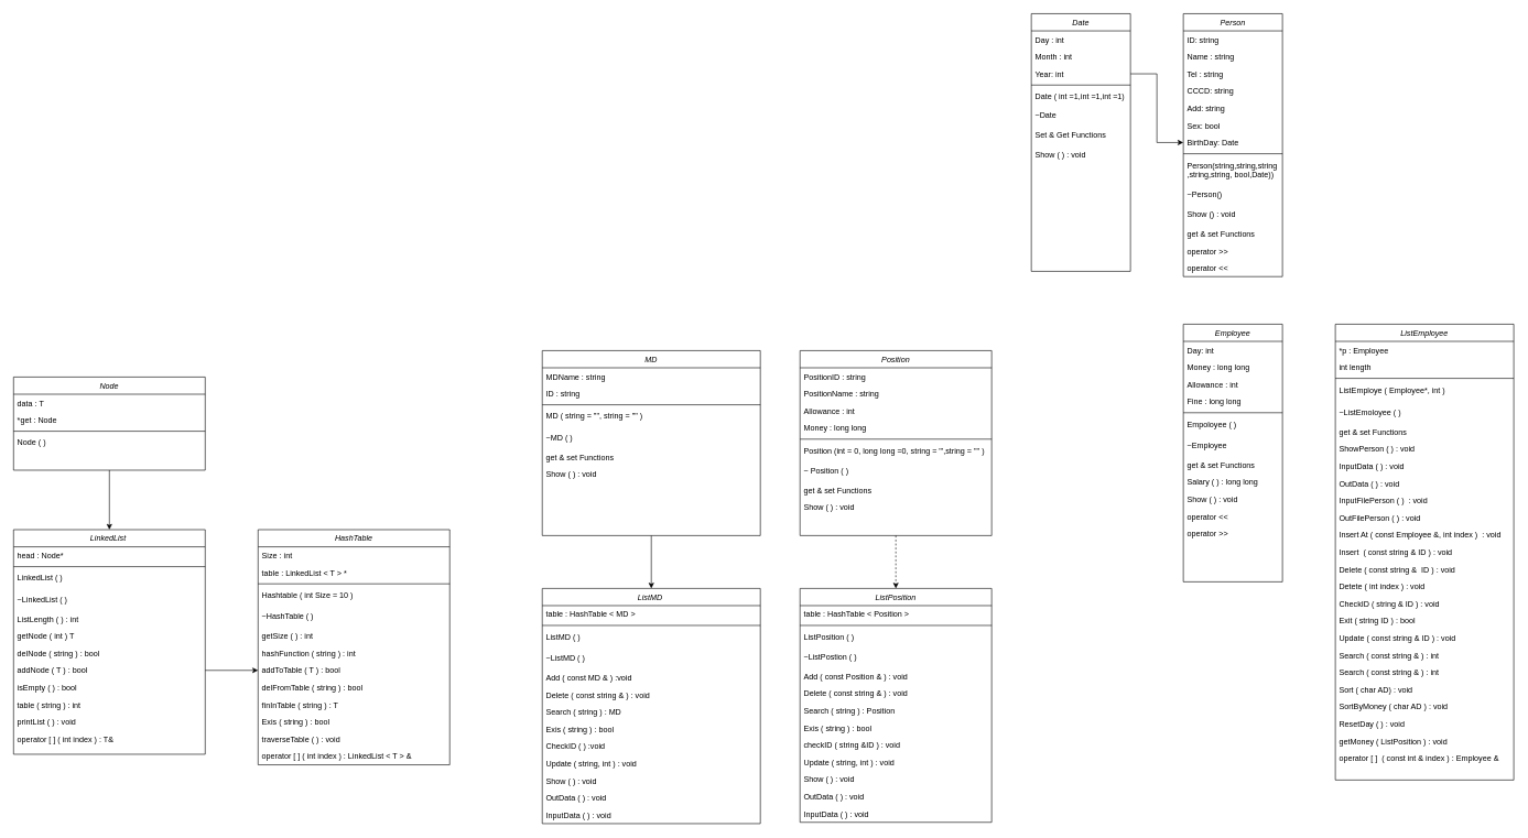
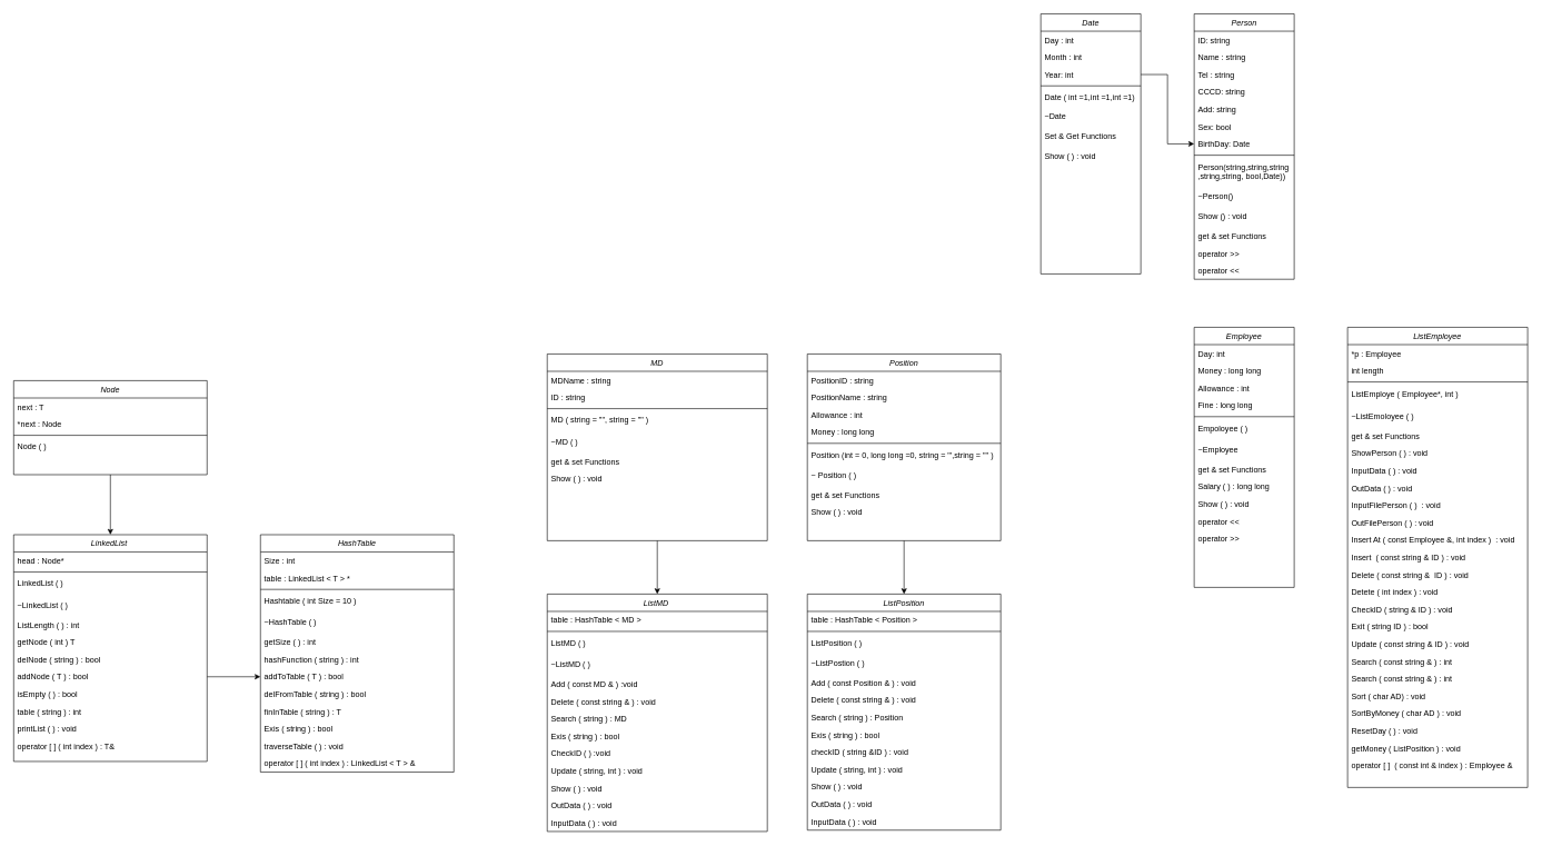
- <mxCell id="101" value="data : T" style="text;align=left;verticalAlign=top;spacingLeft=4;spacingRight=4;overflow=hidden;rotatable=0;points=[[0,0.5],[1,0.5]];portConstraint=eastwest;" parent="100" vertex="1"><mxGeometry y="26" width="290" height="26" as="geometry" /></mxCell>
+ <mxCell id="101" value="next : T" style="text;align=left;verticalAlign=top;spacingLeft=4;spacingRight=4;overflow=hidden;rotatable=0;points=[[0,0.5],[1,0.5]];portConstraint=eastwest;" parent="100" vertex="1"><mxGeometry y="26" width="290" height="26" as="geometry" /></mxCell>
- <mxCell id="102" value="*get : Node" style="text;align=left;verticalAlign=top;spacingLeft=4;spacingRight=4;overflow=hidden;rotatable=0;points=[[0,0.5],[1,0.5]];portConstraint=eastwest;" parent="100" vertex="1"><mxGeometry y="52" width="290" height="26" as="geometry" /></mxCell>
+ <mxCell id="102" value="*next : Node" style="text;align=left;verticalAlign=top;spacingLeft=4;spacingRight=4;overflow=hidden;rotatable=0;points=[[0,0.5],[1,0.5]];portConstraint=eastwest;" parent="100" vertex="1"><mxGeometry y="52" width="290" height="26" as="geometry" /></mxCell>
- <mxCell id="66" value="" style="edgeStyle=orthogonalEdgeStyle;rounded=0;orthogonalLoop=1;jettySize=auto;html=1;dashed=1;" parent="1" source="67" target="133" edge="1"><mxGeometry relative="1" as="geometry" /></mxCell>
+ <mxCell id="66" value="" style="edgeStyle=orthogonalEdgeStyle;rounded=0;orthogonalLoop=1;jettySize=auto;html=1;" parent="1" source="67" target="133" edge="1"><mxGeometry relative="1" as="geometry" /></mxCell>
